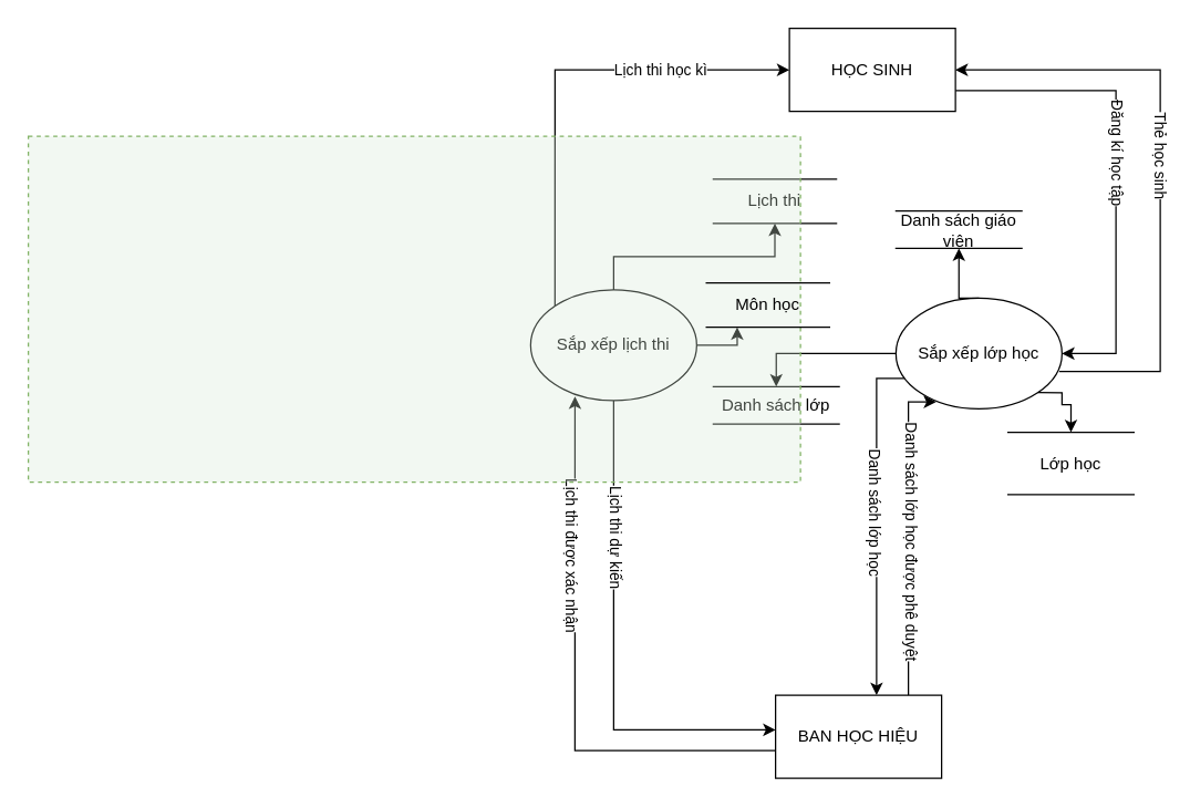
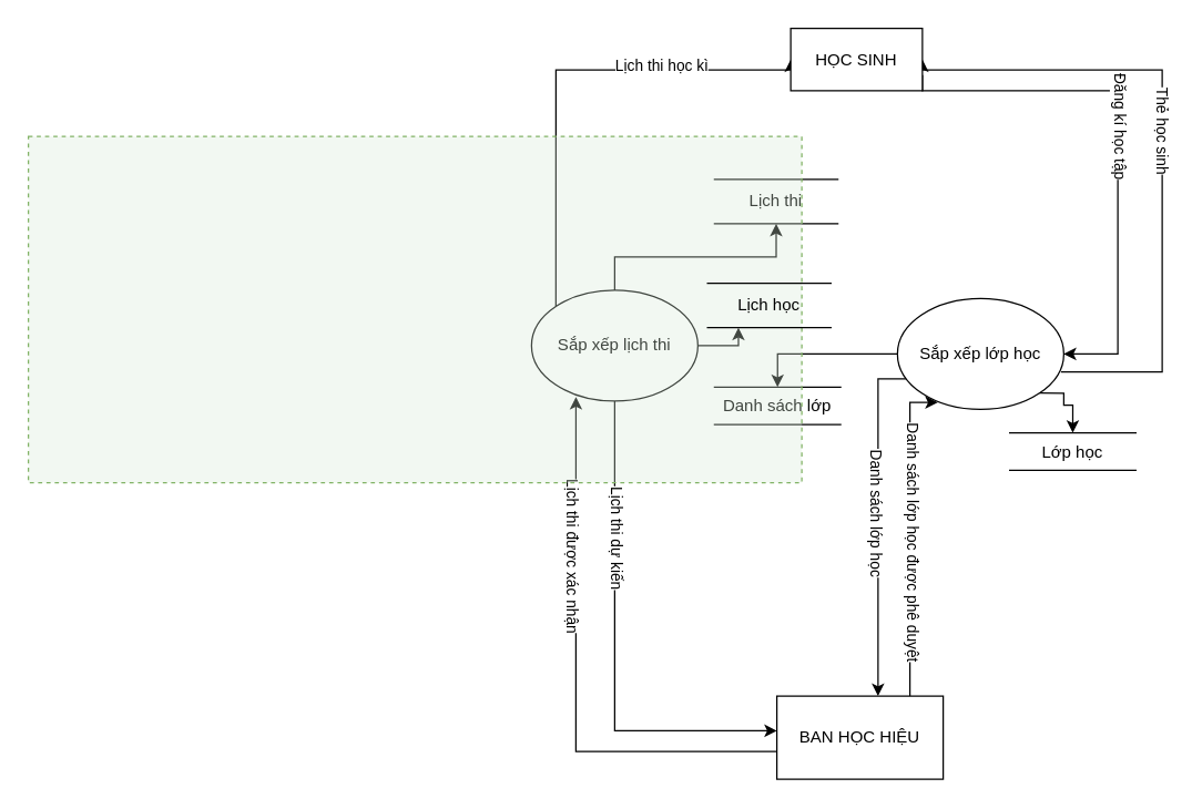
- <mxCell id="16" value="HỌC SINH" style="rounded=0;whiteSpace=wrap;html=1;" parent="1" vertex="1"><mxGeometry x="570" y="20" width="120" height="60" as="geometry" /></mxCell>
+ <mxCell id="16" value="HỌC SINH" style="rounded=0;whiteSpace=wrap;html=1;" parent="1" vertex="1"><mxGeometry x="570" y="20" width="95" height="45" as="geometry" /></mxCell>
- <mxCell id="28" value="Danh sách giáo viên" style="shape=partialRectangle;whiteSpace=wrap;html=1;left=0;right=0;fillColor=none;rounded=0;shadow=0;glass=0;sketch=0;" parent="1" vertex="1"><mxGeometry x="647" y="152" width="91" height="27" as="geometry" /></mxCell>
- <mxCell id="19" style="edgeStyle=orthogonalEdgeStyle;rounded=0;orthogonalLoop=1;jettySize=auto;html=1;exitX=0.5;exitY=0;exitDx=0;exitDy=0;entryX=0.5;entryY=1;entryDx=0;entryDy=0;" parent="1" source="21" target="28" edge="1"><mxGeometry relative="1" as="geometry" /></mxCell>
- <mxCell id="29" value="Môn học" style="shape=partialRectangle;whiteSpace=wrap;html=1;left=0;right=0;fillColor=none;rounded=0;shadow=0;glass=0;sketch=0;" vertex="1" parent="1"><mxGeometry x="510" y="204" width="89" height="32" as="geometry" /></mxCell>
+ <mxCell id="29" value="Lịch học" style="shape=partialRectangle;whiteSpace=wrap;html=1;left=0;right=0;fillColor=none;rounded=0;shadow=0;glass=0;sketch=0;" vertex="1" parent="1"><mxGeometry x="510" y="204" width="89" height="32" as="geometry" /></mxCell>
- <mxCell id="30" value="Lớp học" style="shape=partialRectangle;whiteSpace=wrap;html=1;left=0;right=0;fillColor=none;rounded=0;shadow=0;glass=0;sketch=0;" vertex="1" parent="1"><mxGeometry x="728" y="312" width="91" height="45" as="geometry" /></mxCell>
+ <mxCell id="30" value="Lớp học" style="shape=partialRectangle;whiteSpace=wrap;html=1;left=0;right=0;fillColor=none;rounded=0;shadow=0;glass=0;sketch=0;" vertex="1" parent="1"><mxGeometry x="728" y="312" width="91" height="27" as="geometry" /></mxCell>
